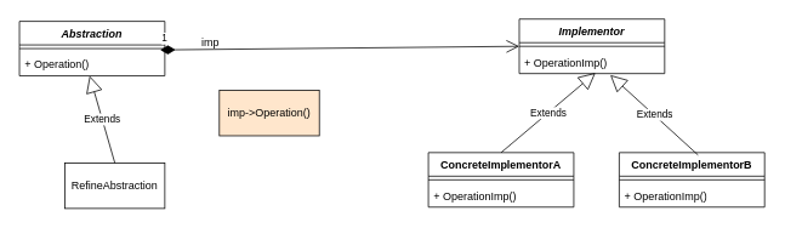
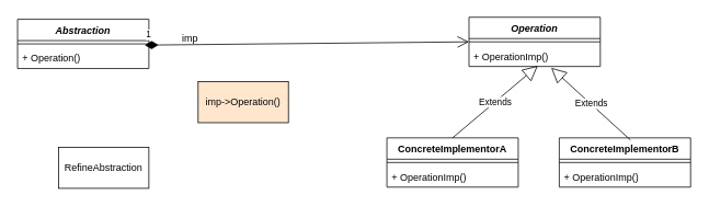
- <mxCell id="7" value="&lt;i&gt;Implementor&lt;/i&gt;" style="swimlane;fontStyle=1;align=center;verticalAlign=top;childLayout=stackLayout;horizontal=1;startSize=26;horizontalStack=0;resizeParent=1;resizeParentMax=0;resizeLast=0;collapsible=1;marginBottom=0;whiteSpace=wrap;html=1;" vertex="1" parent="1"><mxGeometry x="570" y="20.5" width="160" height="60" as="geometry" /></mxCell>
+ <mxCell id="7" value="&lt;i&gt;Operation&lt;/i&gt;" style="swimlane;fontStyle=1;align=center;verticalAlign=top;childLayout=stackLayout;horizontal=1;startSize=26;horizontalStack=0;resizeParent=1;resizeParentMax=0;resizeLast=0;collapsible=1;marginBottom=0;whiteSpace=wrap;html=1;" vertex="1" parent="1"><mxGeometry x="570" y="20.5" width="160" height="60" as="geometry" /></mxCell>
- <mxCell id="6" value="Extends" style="endArrow=block;endSize=16;endFill=0;html=1;rounded=0;entryX=0.483;entryY=1.002;entryDx=0;entryDy=0;entryPerimeter=0;exitX=0.5;exitY=0;exitDx=0;exitDy=0;" edge="1" parent="1" source="5" target="4"><mxGeometry width="160" relative="1" as="geometry"><mxPoint x="270" y="169" as="sourcePoint" /><mxPoint x="430" y="169" as="targetPoint" /></mxGeometry></mxCell>
